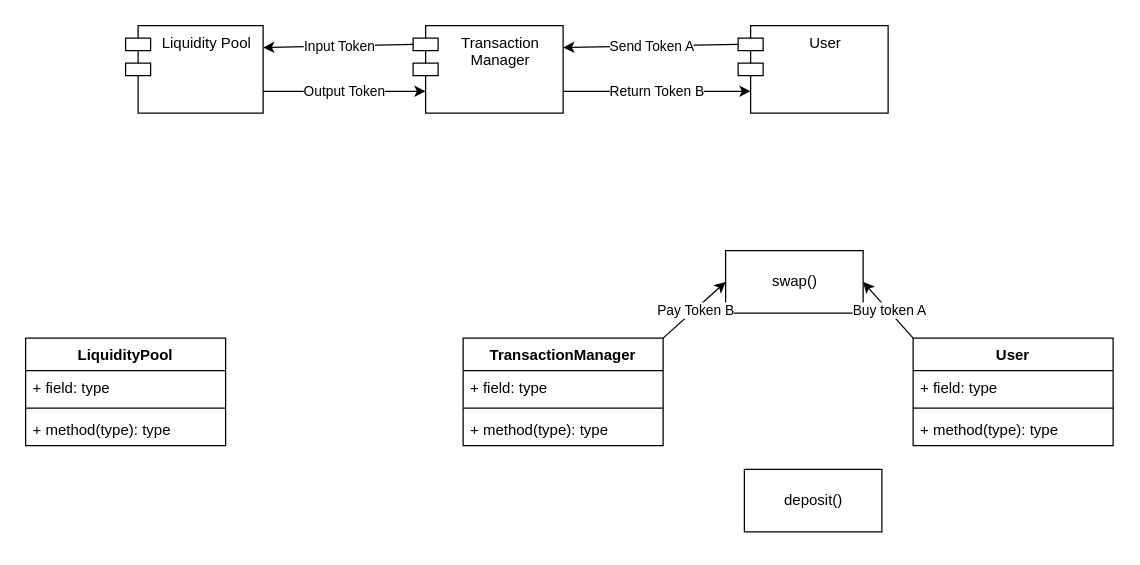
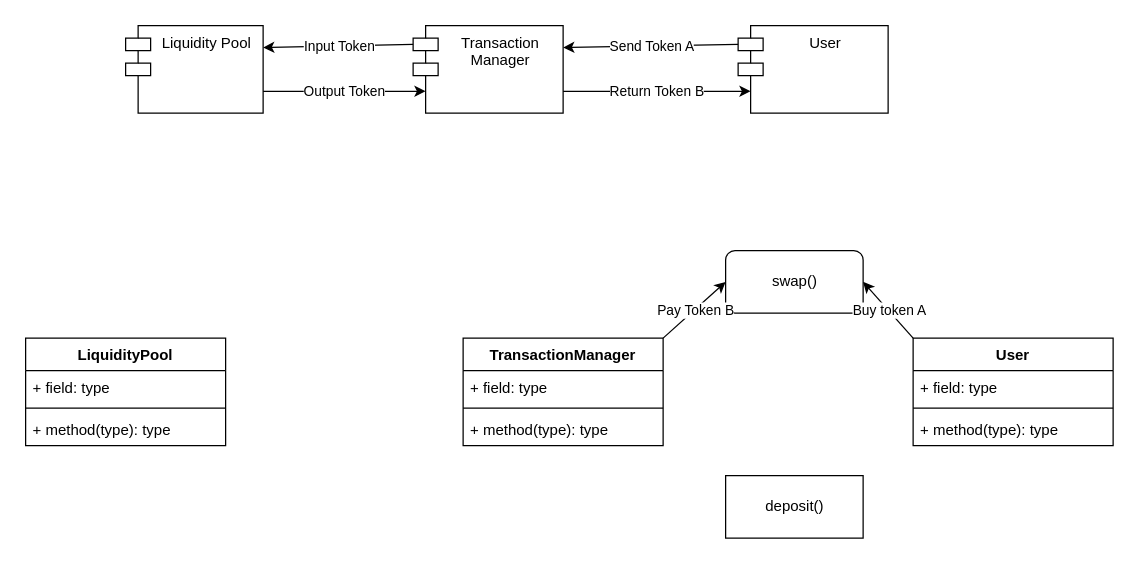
- <mxCell id="23" value="swap()" style="html=1;" vertex="1" parent="1"><mxGeometry x="580" y="200" width="110" height="50" as="geometry" /></mxCell>
+ <mxCell id="23" value="swap()" style="html=1;rounded=1;" vertex="1" parent="1"><mxGeometry x="580" y="200" width="110" height="50" as="geometry" /></mxCell>
- <mxCell id="24" value="deposit()" style="html=1;" vertex="1" parent="1"><mxGeometry x="595" y="375" width="110" height="50" as="geometry" /></mxCell>
+ <mxCell id="24" value="deposit()" style="html=1;" vertex="1" parent="1"><mxGeometry x="580" y="380" width="110" height="50" as="geometry" /></mxCell>
